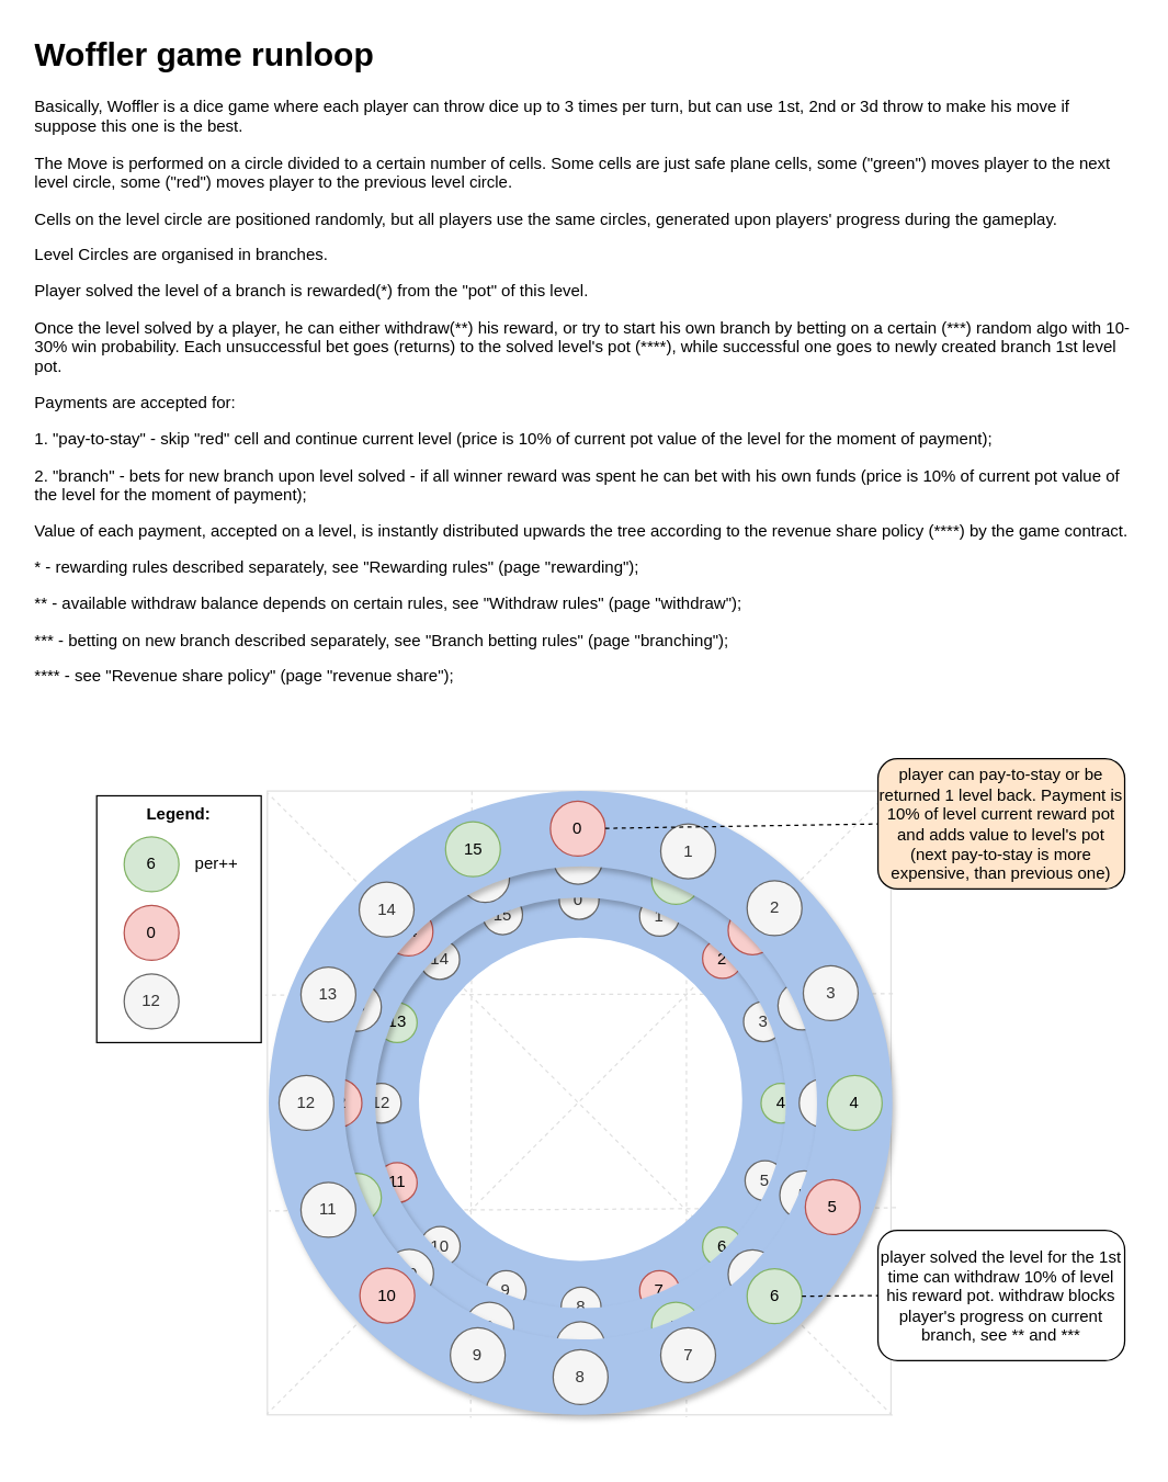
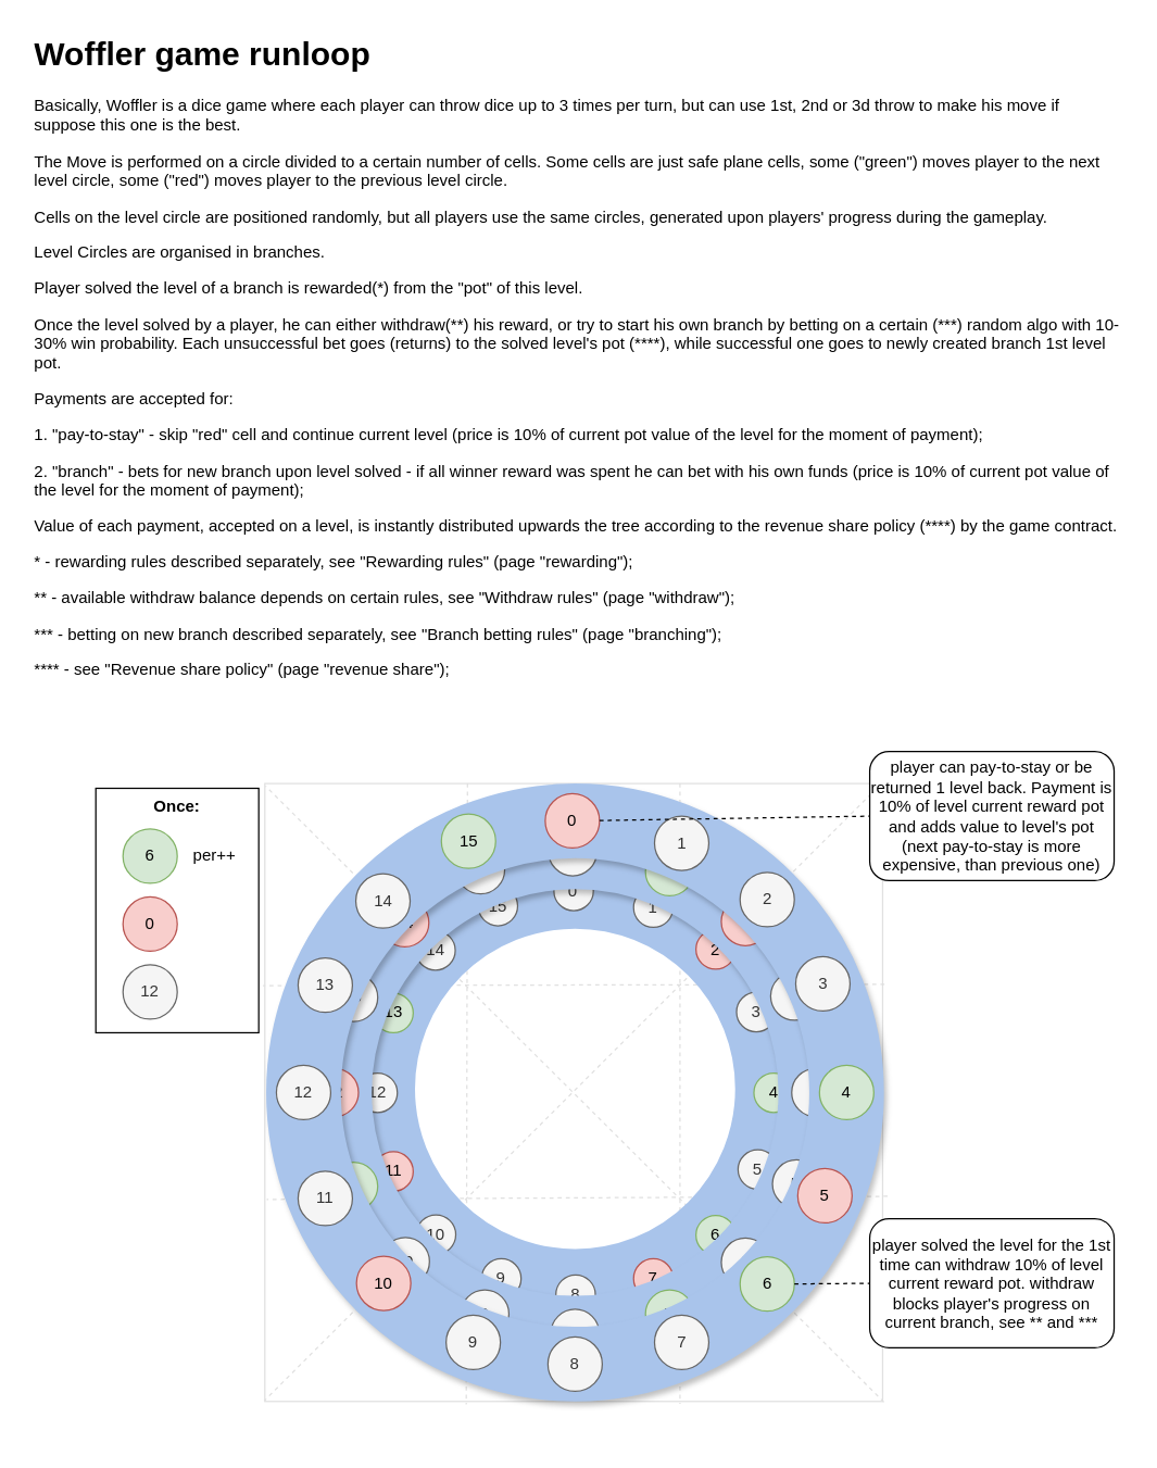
- <mxCell id="77" value="Legend:" style="rounded=0;whiteSpace=wrap;html=1;verticalAlign=top;fontStyle=1" parent="76" vertex="1"><mxGeometry x="70" y="580" width="120" height="180" as="geometry" /></mxCell>
+ <mxCell id="77" value="Once:" style="rounded=0;whiteSpace=wrap;html=1;verticalAlign=top;fontStyle=1" parent="76" vertex="1"><mxGeometry x="70" y="580" width="120" height="180" as="geometry" /></mxCell>
- <mxCell id="72" value="player can pay-to-stay or be returned 1 level back. Payment is 10% of level current reward pot and adds value to level's pot (next pay-to-stay is more expensive, than previous one)" style="rounded=1;whiteSpace=wrap;html=1;fillColor=#ffe6cc;" parent="53" vertex="1"><mxGeometry x="640" y="553" width="180" height="95" as="geometry" /></mxCell>
+ <mxCell id="72" value="player can pay-to-stay or be returned 1 level back. Payment is 10% of level current reward pot and adds value to level's pot (next pay-to-stay is more expensive, than previous one)" style="rounded=1;whiteSpace=wrap;html=1;" parent="53" vertex="1"><mxGeometry x="640" y="553" width="180" height="95" as="geometry" /></mxCell>
- <mxCell id="74" value="player solved the level for the 1st time can withdraw 10% of level his reward pot. withdraw blocks player's progress on current branch, see ** and ***" style="rounded=1;whiteSpace=wrap;html=1;" parent="53" vertex="1"><mxGeometry x="640" y="897" width="180" height="95" as="geometry" /></mxCell>
+ <mxCell id="74" value="player solved the level for the 1st time can withdraw 10% of level current reward pot. withdraw blocks player's progress on current branch, see ** and ***" style="rounded=1;whiteSpace=wrap;html=1;" parent="53" vertex="1"><mxGeometry x="640" y="897" width="180" height="95" as="geometry" /></mxCell>
